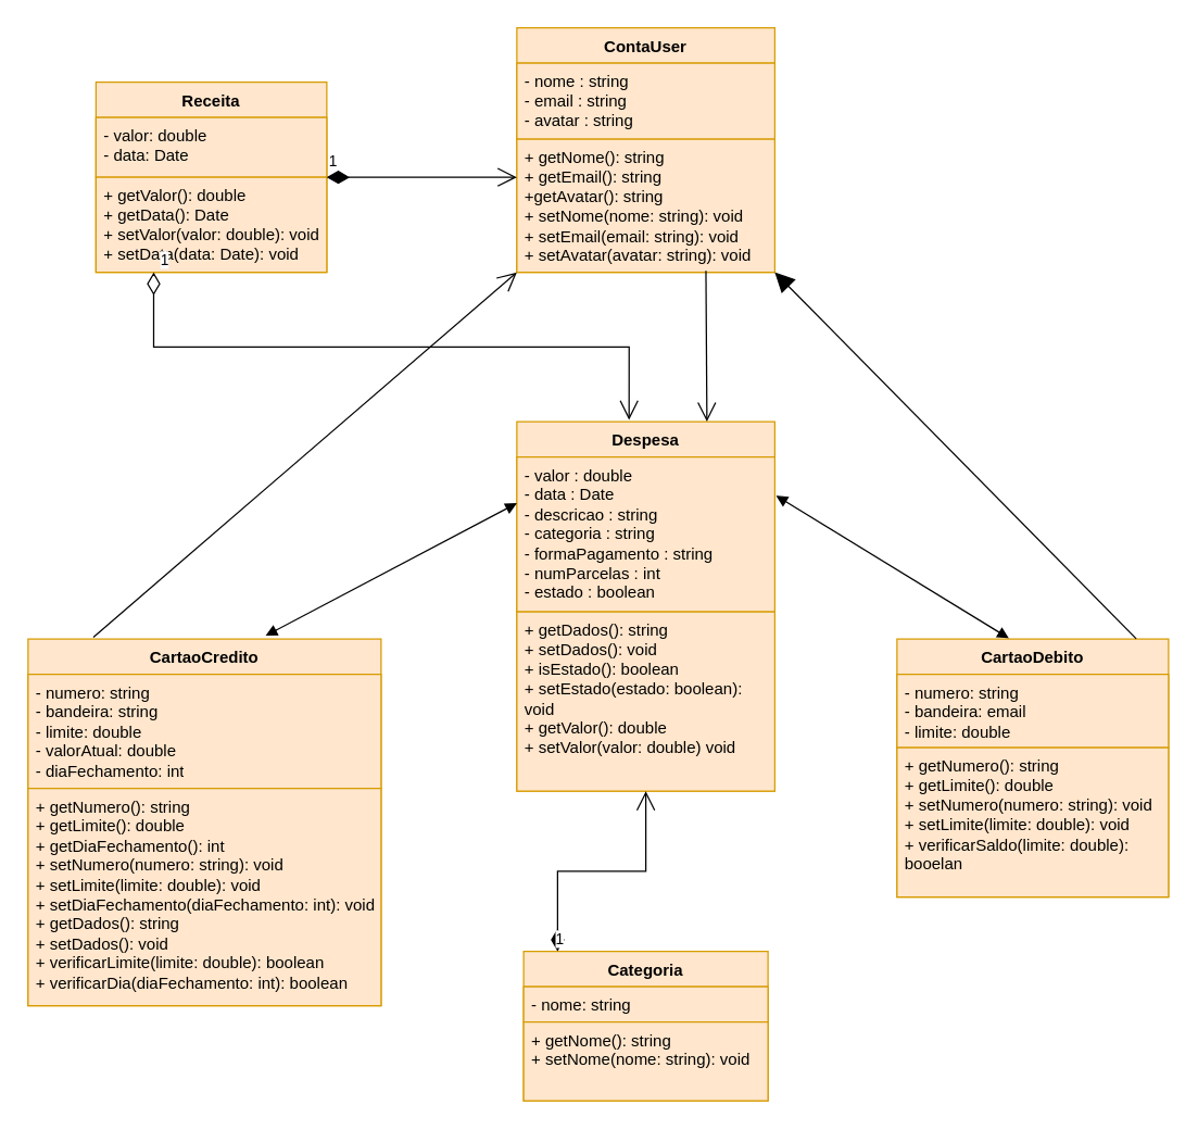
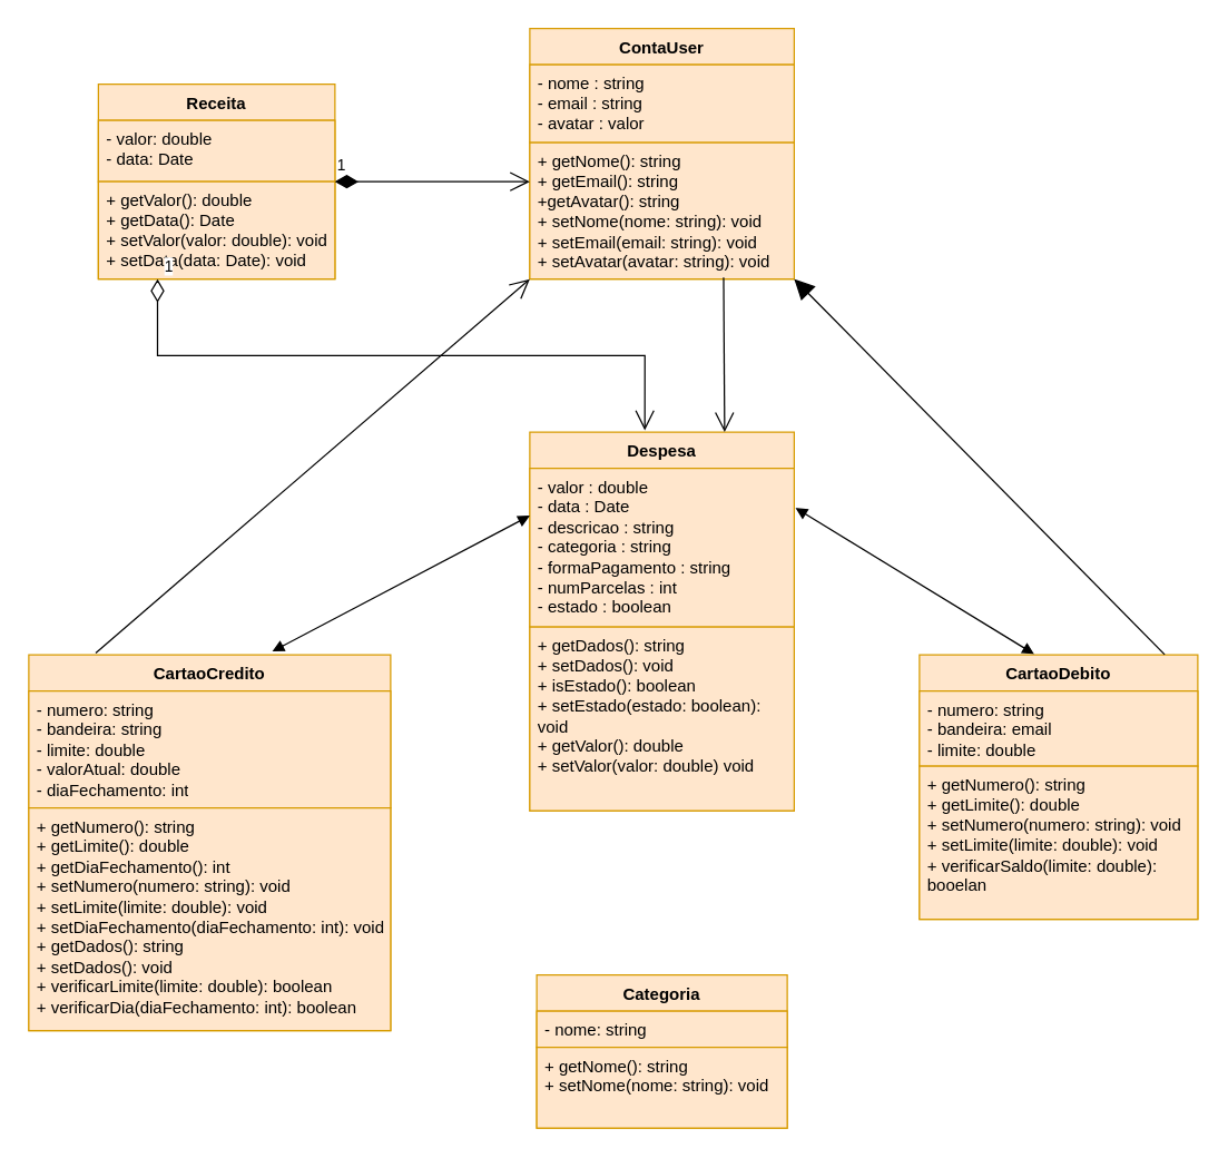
- <mxCell id="6" value="- nome : string&lt;br data-darkreader-inline-border=&quot;&quot; style=&quot;border-color: var(--darkreader-border--border-color); text-align: -webkit-center; --darkreader-inline-border: var(--darkreader-border--darkreader-border--border-color);&quot;&gt;&lt;span style=&quot;text-align: -webkit-center;&quot;&gt;- email : string&lt;/span&gt;&lt;br data-darkreader-inline-border=&quot;&quot; style=&quot;border-color: var(--darkreader-border--border-color); text-align: -webkit-center; --darkreader-inline-border: var(--darkreader-border--darkreader-border--border-color);&quot;&gt;&lt;span style=&quot;text-align: -webkit-center;&quot;&gt;- avatar : string&lt;/span&gt;" style="text;strokeColor=#d79b00;fillColor=#ffe6cc;align=left;verticalAlign=top;spacingLeft=4;spacingRight=4;overflow=hidden;rotatable=0;points=[[0,0.5],[1,0.5]];portConstraint=eastwest;whiteSpace=wrap;html=1;" vertex="1" parent="5"><mxGeometry y="26" width="190" height="56" as="geometry" /></mxCell>
+ <mxCell id="6" value="- nome : string&lt;br data-darkreader-inline-border=&quot;&quot; style=&quot;border-color: var(--darkreader-border--border-color); text-align: -webkit-center; --darkreader-inline-border: var(--darkreader-border--darkreader-border--border-color);&quot;&gt;&lt;span style=&quot;text-align: -webkit-center;&quot;&gt;- email : string&lt;/span&gt;&lt;br data-darkreader-inline-border=&quot;&quot; style=&quot;border-color: var(--darkreader-border--border-color); text-align: -webkit-center; --darkreader-inline-border: var(--darkreader-border--darkreader-border--border-color);&quot;&gt;&lt;span style=&quot;text-align: -webkit-center;&quot;&gt;- avatar : valor&lt;/span&gt;" style="text;strokeColor=#d79b00;fillColor=#ffe6cc;align=left;verticalAlign=top;spacingLeft=4;spacingRight=4;overflow=hidden;rotatable=0;points=[[0,0.5],[1,0.5]];portConstraint=eastwest;whiteSpace=wrap;html=1;" vertex="1" parent="5"><mxGeometry y="26" width="190" height="56" as="geometry" /></mxCell>
- <mxCell id="27" value="1" style="endArrow=open;html=1;endSize=12;startArrow=diamondThin;startSize=14;startFill=1;edgeStyle=orthogonalEdgeStyle;align=left;verticalAlign=bottom;rounded=0;entryX=0.5;entryY=1;entryDx=0;entryDy=0;exitX=0.139;exitY=0;exitDx=0;exitDy=0;exitPerimeter=0;" edge="1" parent="1" source="14" target="2"><mxGeometry x="-1" y="3" relative="1" as="geometry"><mxPoint x="450" y="660" as="sourcePoint" /><mxPoint x="610" y="660" as="targetPoint" /></mxGeometry></mxCell>
